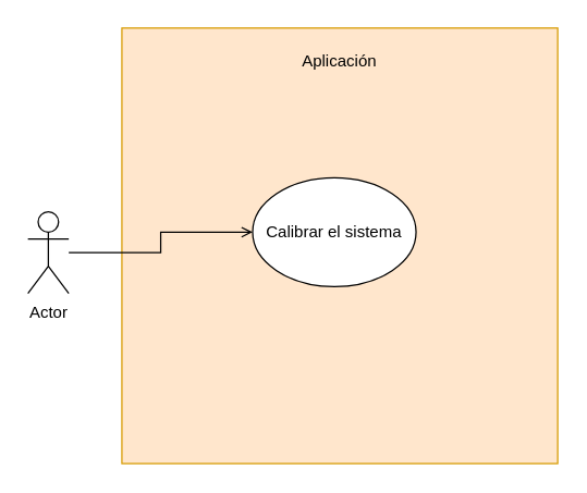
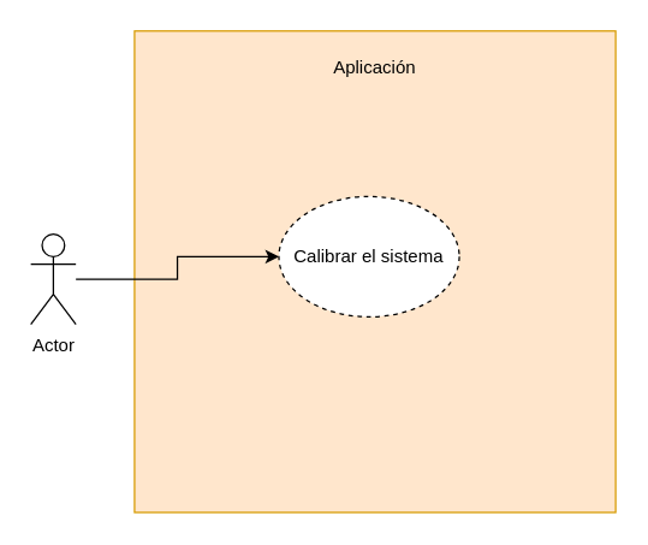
- <mxCell id="3" style="edgeStyle=orthogonalEdgeStyle;rounded=0;orthogonalLoop=1;jettySize=auto;html=1;endArrow=open;" edge="1" parent="1" source="4" target="5"><mxGeometry relative="1" as="geometry" /></mxCell>
+ <mxCell id="3" style="edgeStyle=orthogonalEdgeStyle;rounded=0;orthogonalLoop=1;jettySize=auto;html=1;" edge="1" parent="1" source="4" target="5"><mxGeometry relative="1" as="geometry" /></mxCell>
- <mxCell id="5" value="Calibrar el sistema" style="ellipse;whiteSpace=wrap;html=1;" vertex="1" parent="1"><mxGeometry x="185" y="130" width="120" height="80" as="geometry" /></mxCell>
+ <mxCell id="5" value="Calibrar el sistema" style="ellipse;whiteSpace=wrap;html=1;dashed=1;" vertex="1" parent="1"><mxGeometry x="185" y="130" width="120" height="80" as="geometry" /></mxCell>
